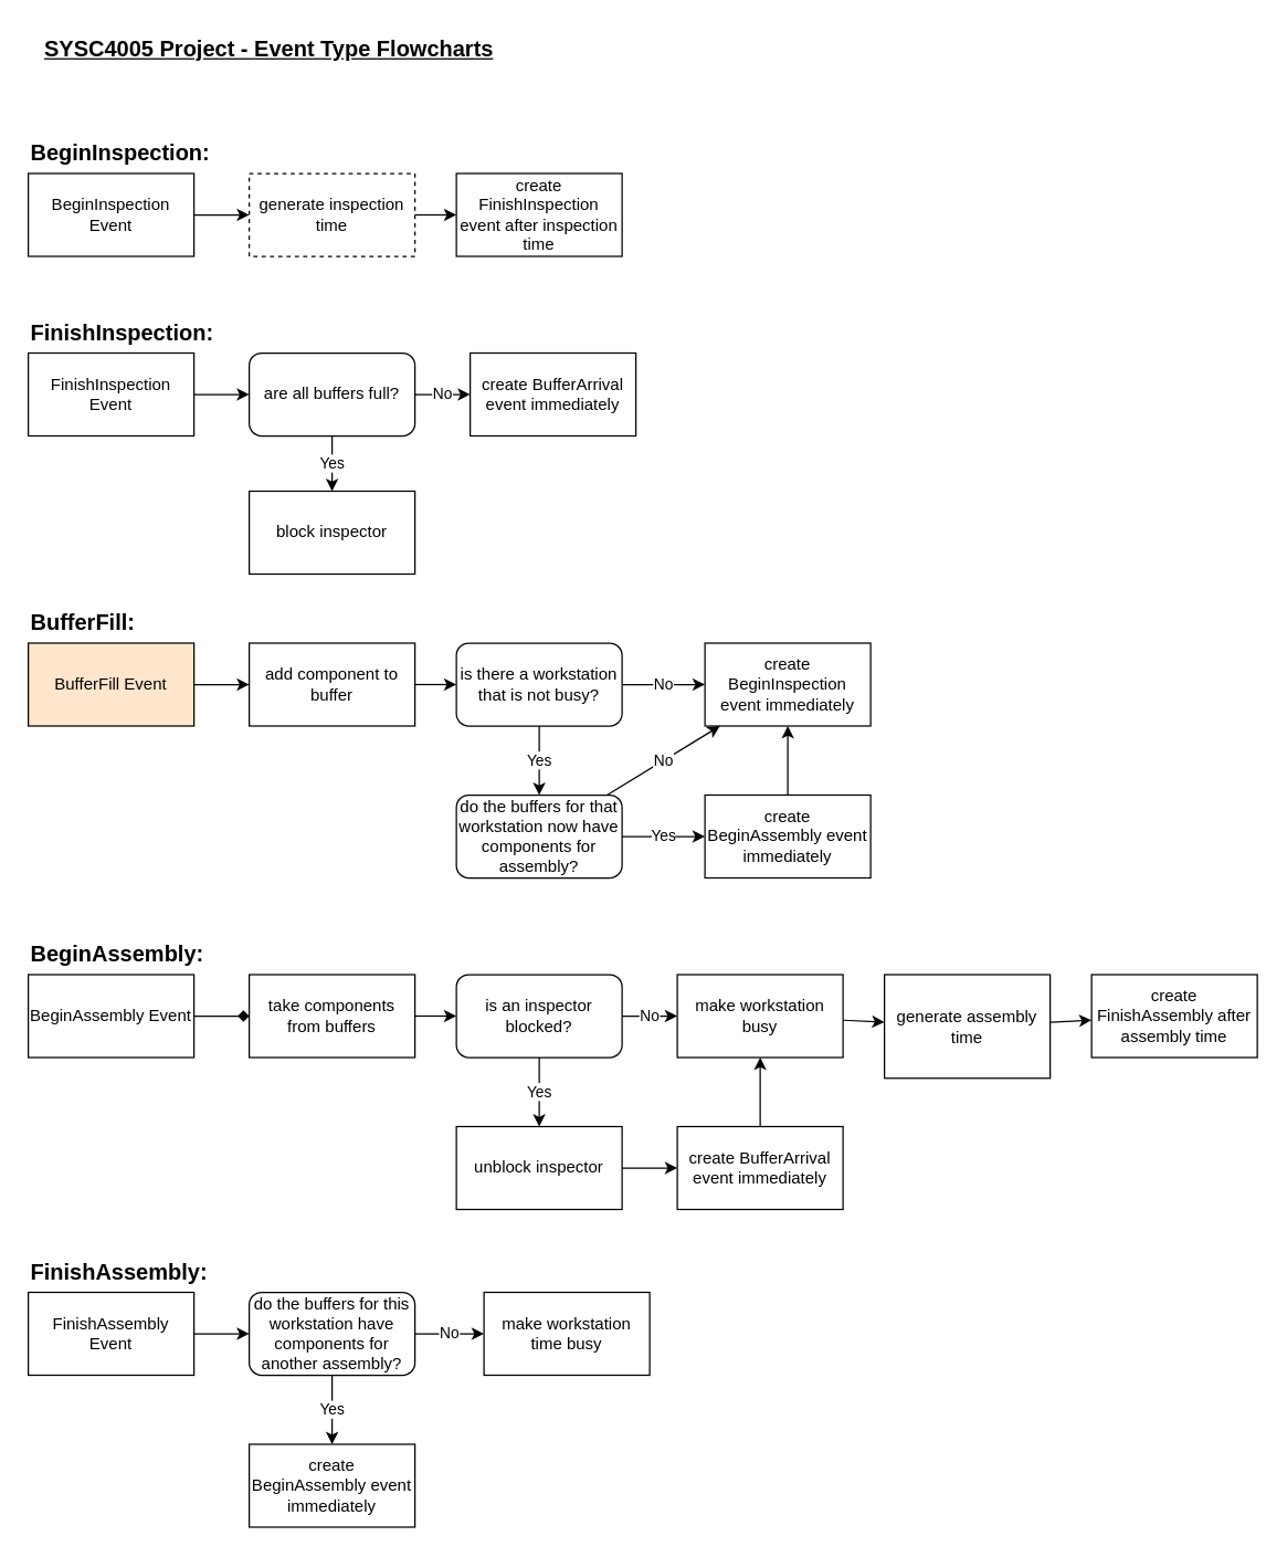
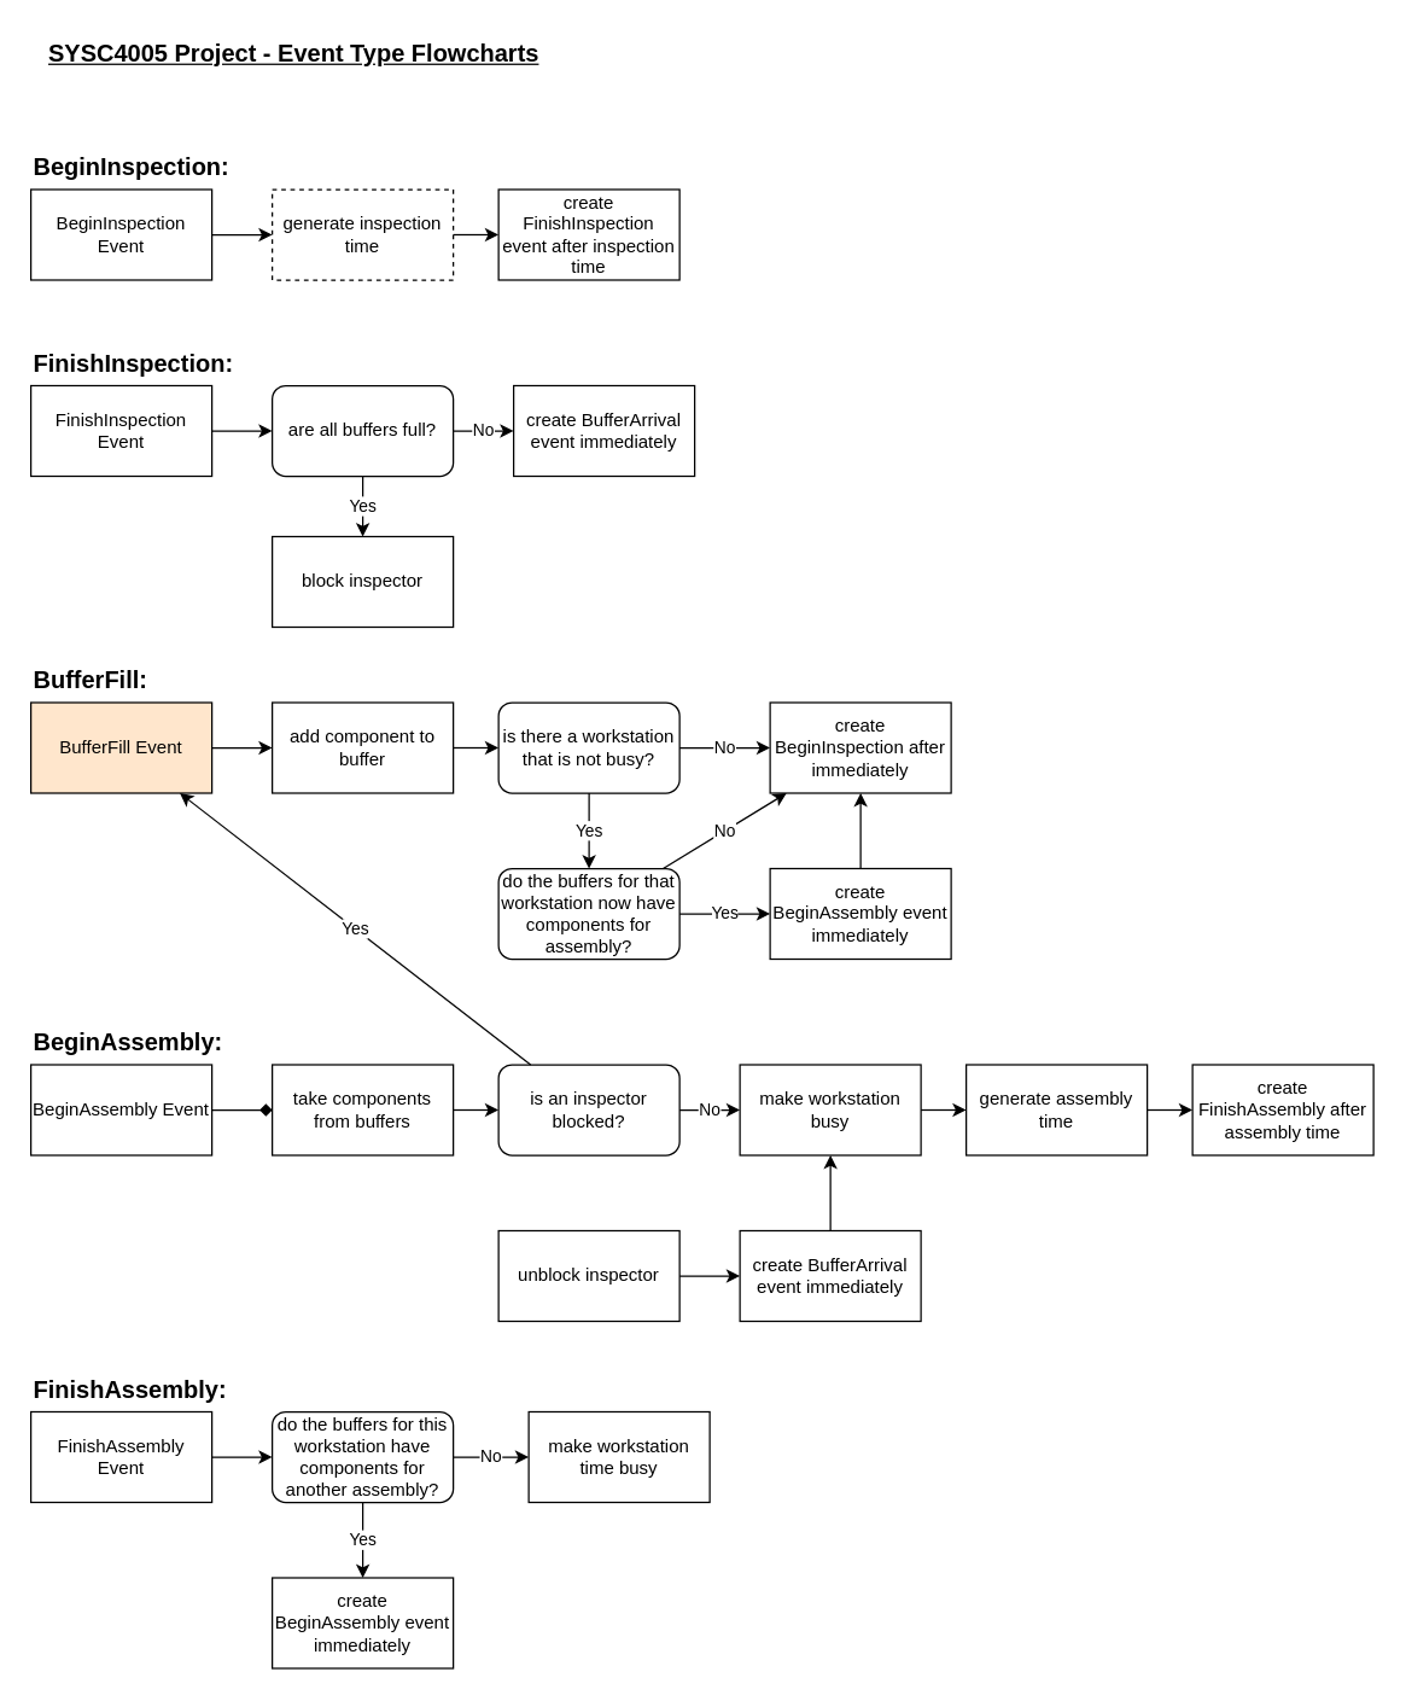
- <mxCell id="19" value="create BeginInspection event immediately" style="rounded=0;whiteSpace=wrap;html=1;" parent="1" vertex="1"><mxGeometry x="510" y="465" width="120" height="60" as="geometry" /></mxCell>
+ <mxCell id="19" value="create BeginInspection after immediately" style="rounded=0;whiteSpace=wrap;html=1;" parent="1" vertex="1"><mxGeometry x="510" y="465" width="120" height="60" as="geometry" /></mxCell>
- <mxCell id="46" value="generate assembly time" style="rounded=0;whiteSpace=wrap;html=1;" vertex="1" parent="1"><mxGeometry x="640" y="705" width="120" height="75" as="geometry" /></mxCell>
+ <mxCell id="46" value="generate assembly time" style="rounded=0;whiteSpace=wrap;html=1;" vertex="1" parent="1"><mxGeometry x="640" y="705" width="120" height="60" as="geometry" /></mxCell>
- <mxCell id="26" value="Yes" style="endArrow=classic;html=1;rounded=0;" parent="1" source="21" target="33" edge="1"><mxGeometry width="50" height="50" relative="1" as="geometry"><mxPoint x="380" y="1225" as="sourcePoint" /><mxPoint x="430" y="1175" as="targetPoint" /></mxGeometry></mxCell>
+ <mxCell id="26" value="Yes" style="endArrow=classic;html=1;rounded=0;" parent="1" source="21" target="4" edge="1"><mxGeometry width="50" height="50" relative="1" as="geometry"><mxPoint x="380" y="1225" as="sourcePoint" /><mxPoint x="430" y="1175" as="targetPoint" /></mxGeometry></mxCell>
